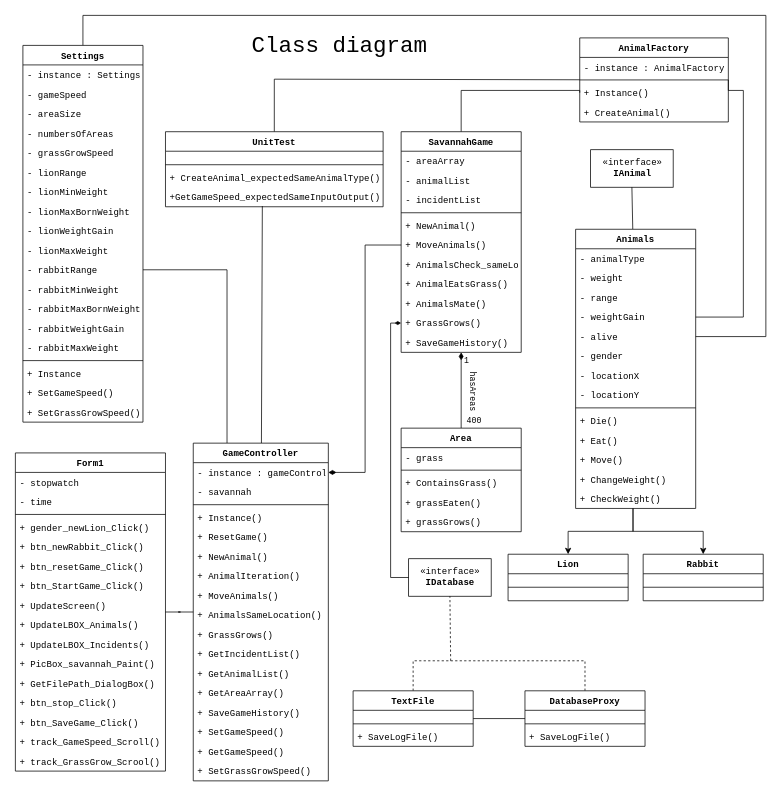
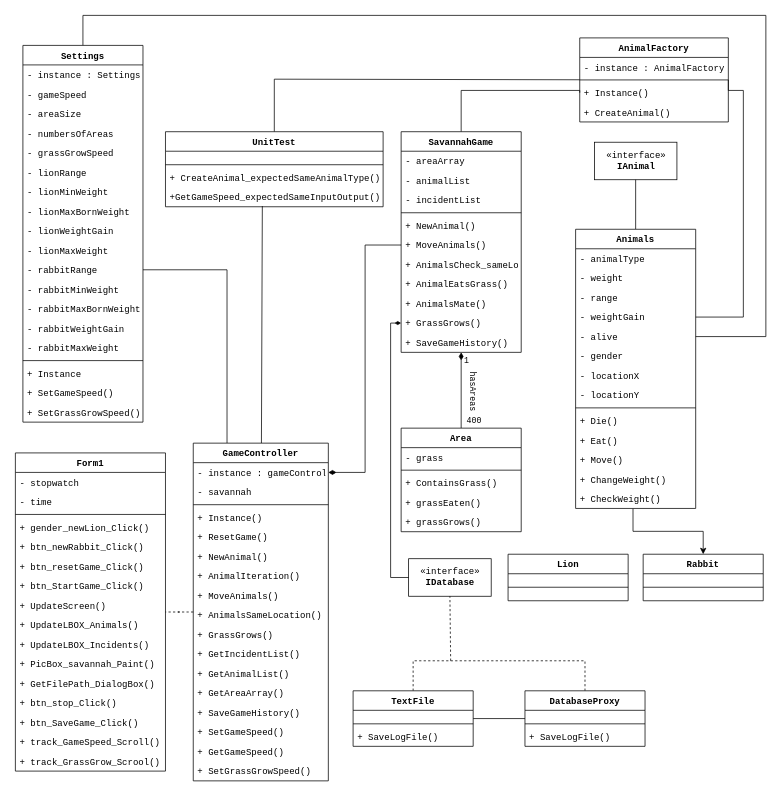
- <mxCell id="2" value="&lt;font&gt;&lt;font style=&quot;font-size: 30px&quot;&gt;Class diagram&lt;/font&gt;&lt;br&gt;&lt;/font&gt;" style="text;html=1;strokeColor=none;fillColor=none;align=left;verticalAlign=middle;whiteSpace=wrap;rounded=0;fontFamily=Courier New;" vertex="1" parent="1"><mxGeometry x="333" y="45" width="297" height="30" as="geometry" /></mxCell>
- <mxCell id="9" value="«interface»&lt;br&gt;&lt;b&gt;IAnimal&lt;/b&gt;" style="html=1;fontFamily=Courier New;align=center;" vertex="1" parent="1"><mxGeometry x="786.5" y="199" width="110" height="50" as="geometry" /></mxCell>
+ <mxCell id="9" value="«interface»&lt;br&gt;&lt;b&gt;IAnimal&lt;/b&gt;" style="html=1;fontFamily=Courier New;align=center;" vertex="1" parent="1"><mxGeometry x="791.5" y="189" width="110" height="50" as="geometry" /></mxCell>
- <mxCell id="8" value="" style="edgeStyle=orthogonalEdgeStyle;rounded=0;orthogonalLoop=1;jettySize=auto;html=1;fontFamily=Courier New;exitX=0.478;exitY=0.981;exitDx=0;exitDy=0;exitPerimeter=0;" edge="1" parent="1" source="45" target="64"><mxGeometry relative="1" as="geometry"><mxPoint x="844.74" y="702.87" as="sourcePoint" /></mxGeometry></mxCell>
- <mxCell id="18" value="" style="edgeStyle=orthogonalEdgeStyle;rounded=0;orthogonalLoop=1;jettySize=auto;html=1;endArrow=none;endFill=0;strokeColor=#000000;fontFamily=Courier New;" edge="1" parent="1" source="80" target="123"><mxGeometry relative="1" as="geometry" /></mxCell>
+ <mxCell id="18" value="" style="edgeStyle=orthogonalEdgeStyle;rounded=0;orthogonalLoop=1;jettySize=auto;html=1;endArrow=none;endFill=0;strokeColor=#000000;fontFamily=Courier New;dashed=1;" edge="1" parent="1" source="80" target="123"><mxGeometry relative="1" as="geometry" /></mxCell>
